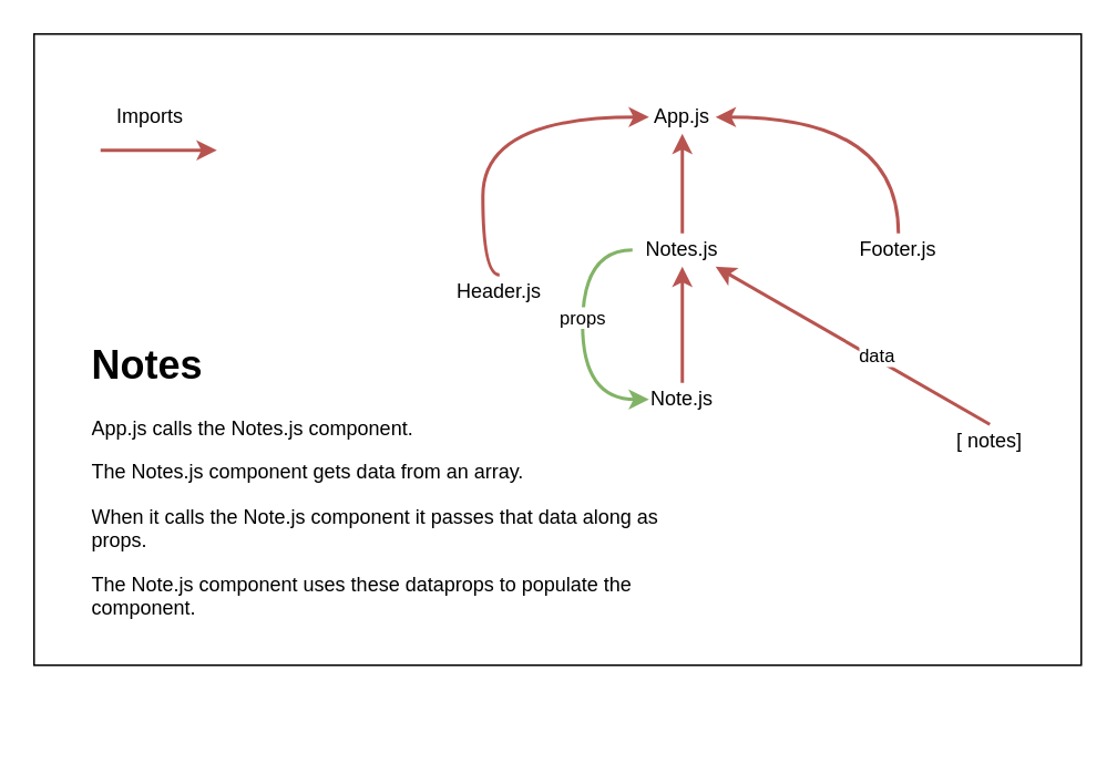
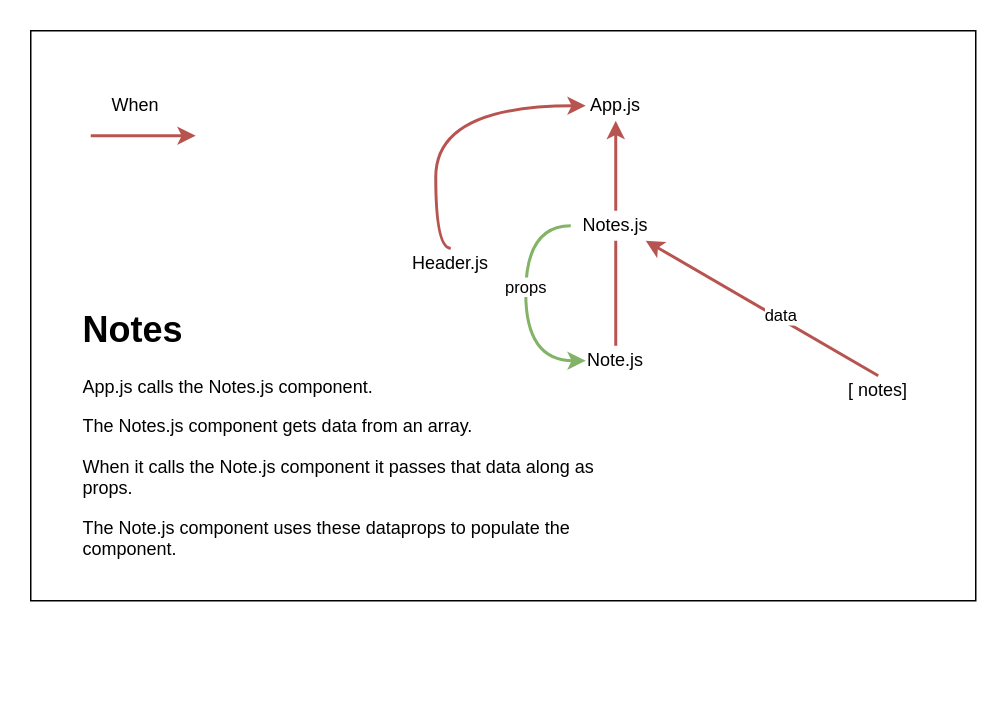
- <mxCell id="18" value="Imports" style="text;html=1;strokeColor=none;fillColor=none;align=center;verticalAlign=middle;whiteSpace=wrap;rounded=0;" parent="1" vertex="1"><mxGeometry x="70" y="60" width="40" height="20" as="geometry" /></mxCell>
+ <mxCell id="18" value="When" style="text;html=1;strokeColor=none;fillColor=none;align=center;verticalAlign=middle;whiteSpace=wrap;rounded=0;" parent="1" vertex="1"><mxGeometry x="70" y="60" width="40" height="20" as="geometry" /></mxCell>
- <mxCell id="13" value="" style="endArrow=classic;html=1;exitX=0.5;exitY=0;exitDx=0;exitDy=0;entryX=1;entryY=0.5;entryDx=0;entryDy=0;fillColor=#f8cecc;strokeColor=#b85450;strokeWidth=2;edgeStyle=orthogonalEdgeStyle;curved=1;" parent="1" source="6" target="3" edge="1"><mxGeometry width="50" height="50" relative="1" as="geometry"><mxPoint x="450" y="240" as="sourcePoint" /><mxPoint x="400" y="290" as="targetPoint" /></mxGeometry></mxCell>
- <mxCell id="6" value="&lt;div&gt;Footer.js&lt;/div&gt;" style="text;html=1;strokeColor=none;fillColor=none;align=center;verticalAlign=middle;whiteSpace=wrap;rounded=0;" parent="1" vertex="1"><mxGeometry x="520" y="140" width="40" height="20" as="geometry" /></mxCell>
- <mxCell id="14" value="" style="endArrow=classic;html=1;exitX=0.5;exitY=0;exitDx=0;exitDy=0;entryX=0.5;entryY=1;entryDx=0;entryDy=0;fillColor=#f8cecc;strokeColor=#b85450;strokeWidth=2;" parent="1" source="7" target="5" edge="1"><mxGeometry width="50" height="50" relative="1" as="geometry"><mxPoint x="540" y="310" as="sourcePoint" /><mxPoint x="490" y="360" as="targetPoint" /></mxGeometry></mxCell>
+ <mxCell id="14" value="" style="endArrow=none;html=1;exitX=0.5;exitY=0;exitDx=0;exitDy=0;entryX=0.5;entryY=1;entryDx=0;entryDy=0;fillColor=#f8cecc;strokeColor=#b85450;strokeWidth=2;" parent="1" source="7" target="5" edge="1"><mxGeometry width="50" height="50" relative="1" as="geometry"><mxPoint x="540" y="310" as="sourcePoint" /><mxPoint x="490" y="360" as="targetPoint" /></mxGeometry></mxCell>
- <mxCell id="8" value="[ notes]" style="text;html=1;strokeColor=none;fillColor=none;align=center;verticalAlign=middle;whiteSpace=wrap;rounded=0;" parent="1" vertex="1"><mxGeometry x="560" y="255" width="70" height="20" as="geometry" /></mxCell>
+ <mxCell id="8" value="[ notes]" style="text;html=1;strokeColor=none;fillColor=none;align=center;verticalAlign=middle;whiteSpace=wrap;rounded=0;" parent="1" vertex="1"><mxGeometry x="550" y="250" width="70" height="20" as="geometry" /></mxCell>
